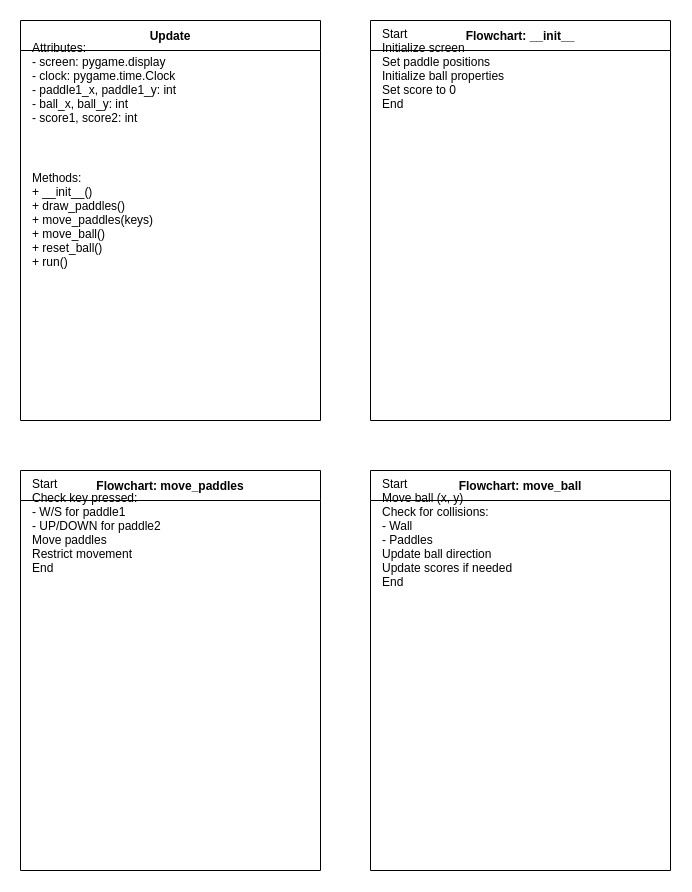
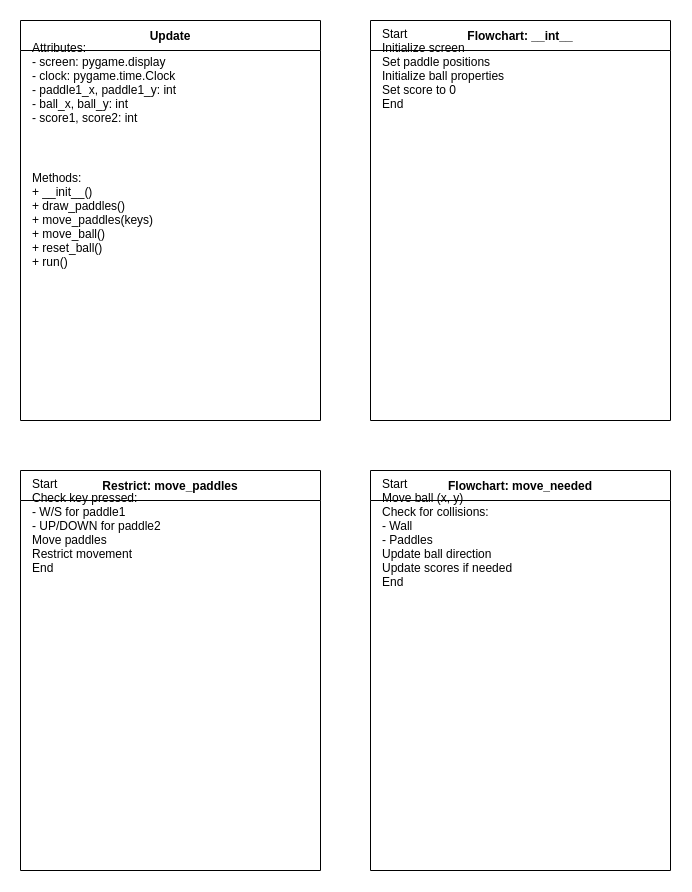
- <mxCell id="5" value="Flowchart: __init__" style="swimlane;fontStyle=1;align=center;horizontal=1;childLayout=stackLayout;startSize=30;" vertex="1" parent="1"><mxGeometry x="370" y="20" width="300" height="400" as="geometry" /></mxCell>
+ <mxCell id="5" value="Flowchart: __int__" style="swimlane;fontStyle=1;align=center;horizontal=1;childLayout=stackLayout;startSize=30;" vertex="1" parent="1"><mxGeometry x="370" y="20" width="300" height="400" as="geometry" /></mxCell>
- <mxCell id="7" value="Flowchart: move_paddles" style="swimlane;fontStyle=1;align=center;horizontal=1;childLayout=stackLayout;startSize=30;" vertex="1" parent="1"><mxGeometry x="20" y="470" width="300" height="400" as="geometry" /></mxCell>
+ <mxCell id="7" value="Restrict: move_paddles" style="swimlane;fontStyle=1;align=center;horizontal=1;childLayout=stackLayout;startSize=30;" vertex="1" parent="1"><mxGeometry x="20" y="470" width="300" height="400" as="geometry" /></mxCell>
- <mxCell id="9" value="Flowchart: move_ball" style="swimlane;fontStyle=1;align=center;horizontal=1;childLayout=stackLayout;startSize=30;" vertex="1" parent="1"><mxGeometry x="370" y="470" width="300" height="400" as="geometry" /></mxCell>
+ <mxCell id="9" value="Flowchart: move_needed" style="swimlane;fontStyle=1;align=center;horizontal=1;childLayout=stackLayout;startSize=30;" vertex="1" parent="1"><mxGeometry x="370" y="470" width="300" height="400" as="geometry" /></mxCell>
